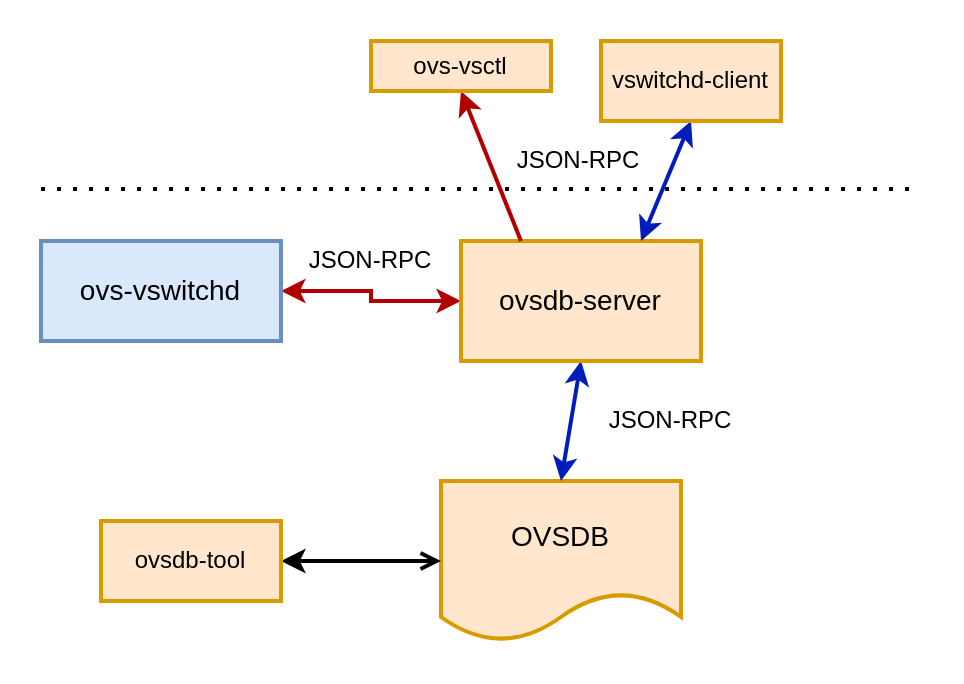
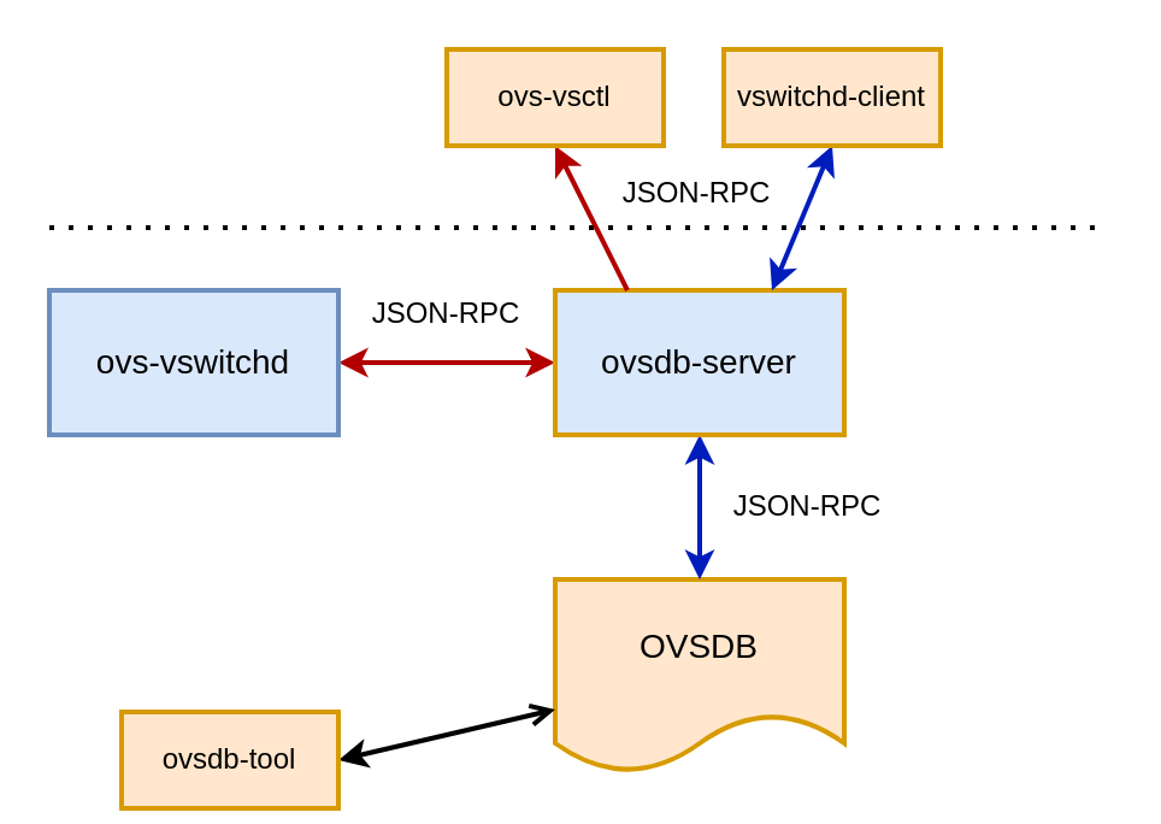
- <mxCell id="11" value="ovs-vsctl" style="rounded=0;whiteSpace=wrap;html=1;strokeWidth=2;fillColor=#ffe6cc;strokeColor=#d79b00;" vertex="1" parent="1"><mxGeometry x="185" y="20" width="90" height="25" as="geometry" /></mxCell>
+ <mxCell id="11" value="ovs-vsctl" style="rounded=0;whiteSpace=wrap;html=1;strokeWidth=2;fillColor=#ffe6cc;strokeColor=#d79b00;" vertex="1" parent="1"><mxGeometry x="185" y="20" width="90" height="40" as="geometry" /></mxCell>
- <mxCell id="6" value="&lt;font style=&quot;font-size: 14px&quot;&gt;ovs-vswitchd&lt;/font&gt;" style="rounded=0;whiteSpace=wrap;html=1;strokeWidth=2;fillColor=#dae8fc;strokeColor=#6c8ebf;" vertex="1" parent="1"><mxGeometry x="20" y="120" width="120" height="50" as="geometry" /></mxCell>
+ <mxCell id="6" value="&lt;font style=&quot;font-size: 14px&quot;&gt;ovs-vswitchd&lt;/font&gt;" style="rounded=0;whiteSpace=wrap;html=1;strokeWidth=2;fillColor=#dae8fc;strokeColor=#6c8ebf;" vertex="1" parent="1"><mxGeometry x="20" y="120" width="120" height="60" as="geometry" /></mxCell>
- <mxCell id="5" value="&lt;font style=&quot;font-size: 14px&quot;&gt;ovsdb-server&lt;/font&gt;" style="rounded=0;whiteSpace=wrap;html=1;strokeWidth=2;fillColor=#ffe6cc;strokeColor=#d79b00;" vertex="1" parent="1"><mxGeometry x="230" y="120" width="120" height="60" as="geometry" /></mxCell>
+ <mxCell id="5" value="&lt;font style=&quot;font-size: 14px&quot;&gt;ovsdb-server&lt;/font&gt;" style="rounded=0;whiteSpace=wrap;html=1;strokeWidth=2;fillColor=#dae8fc;strokeColor=#d79b00;" vertex="1" parent="1"><mxGeometry x="230" y="120" width="120" height="60" as="geometry" /></mxCell>
- <mxCell id="8" value="ovsdb-tool" style="rounded=0;whiteSpace=wrap;html=1;strokeWidth=2;fillColor=#ffe6cc;strokeColor=#d79b00;" vertex="1" parent="1"><mxGeometry x="50" y="260" width="90" height="40" as="geometry" /></mxCell>
+ <mxCell id="8" value="ovsdb-tool" style="rounded=0;whiteSpace=wrap;html=1;strokeWidth=2;fillColor=#ffe6cc;strokeColor=#d79b00;" vertex="1" parent="1"><mxGeometry x="50" y="295" width="90" height="40" as="geometry" /></mxCell>
- <mxCell id="2" value="&lt;font style=&quot;font-size: 14px&quot;&gt;OVSDB&lt;/font&gt;" style="shape=document;whiteSpace=wrap;html=1;boundedLbl=1;strokeWidth=2;fillColor=#ffe6cc;strokeColor=#d79b00;" vertex="1" parent="1"><mxGeometry x="220" y="240" width="120" height="80" as="geometry" /></mxCell>
+ <mxCell id="2" value="&lt;font style=&quot;font-size: 14px&quot;&gt;OVSDB&lt;/font&gt;" style="shape=document;whiteSpace=wrap;html=1;boundedLbl=1;strokeWidth=2;fillColor=#ffe6cc;strokeColor=#d79b00;" vertex="1" parent="1"><mxGeometry x="230" y="240" width="120" height="80" as="geometry" /></mxCell>
